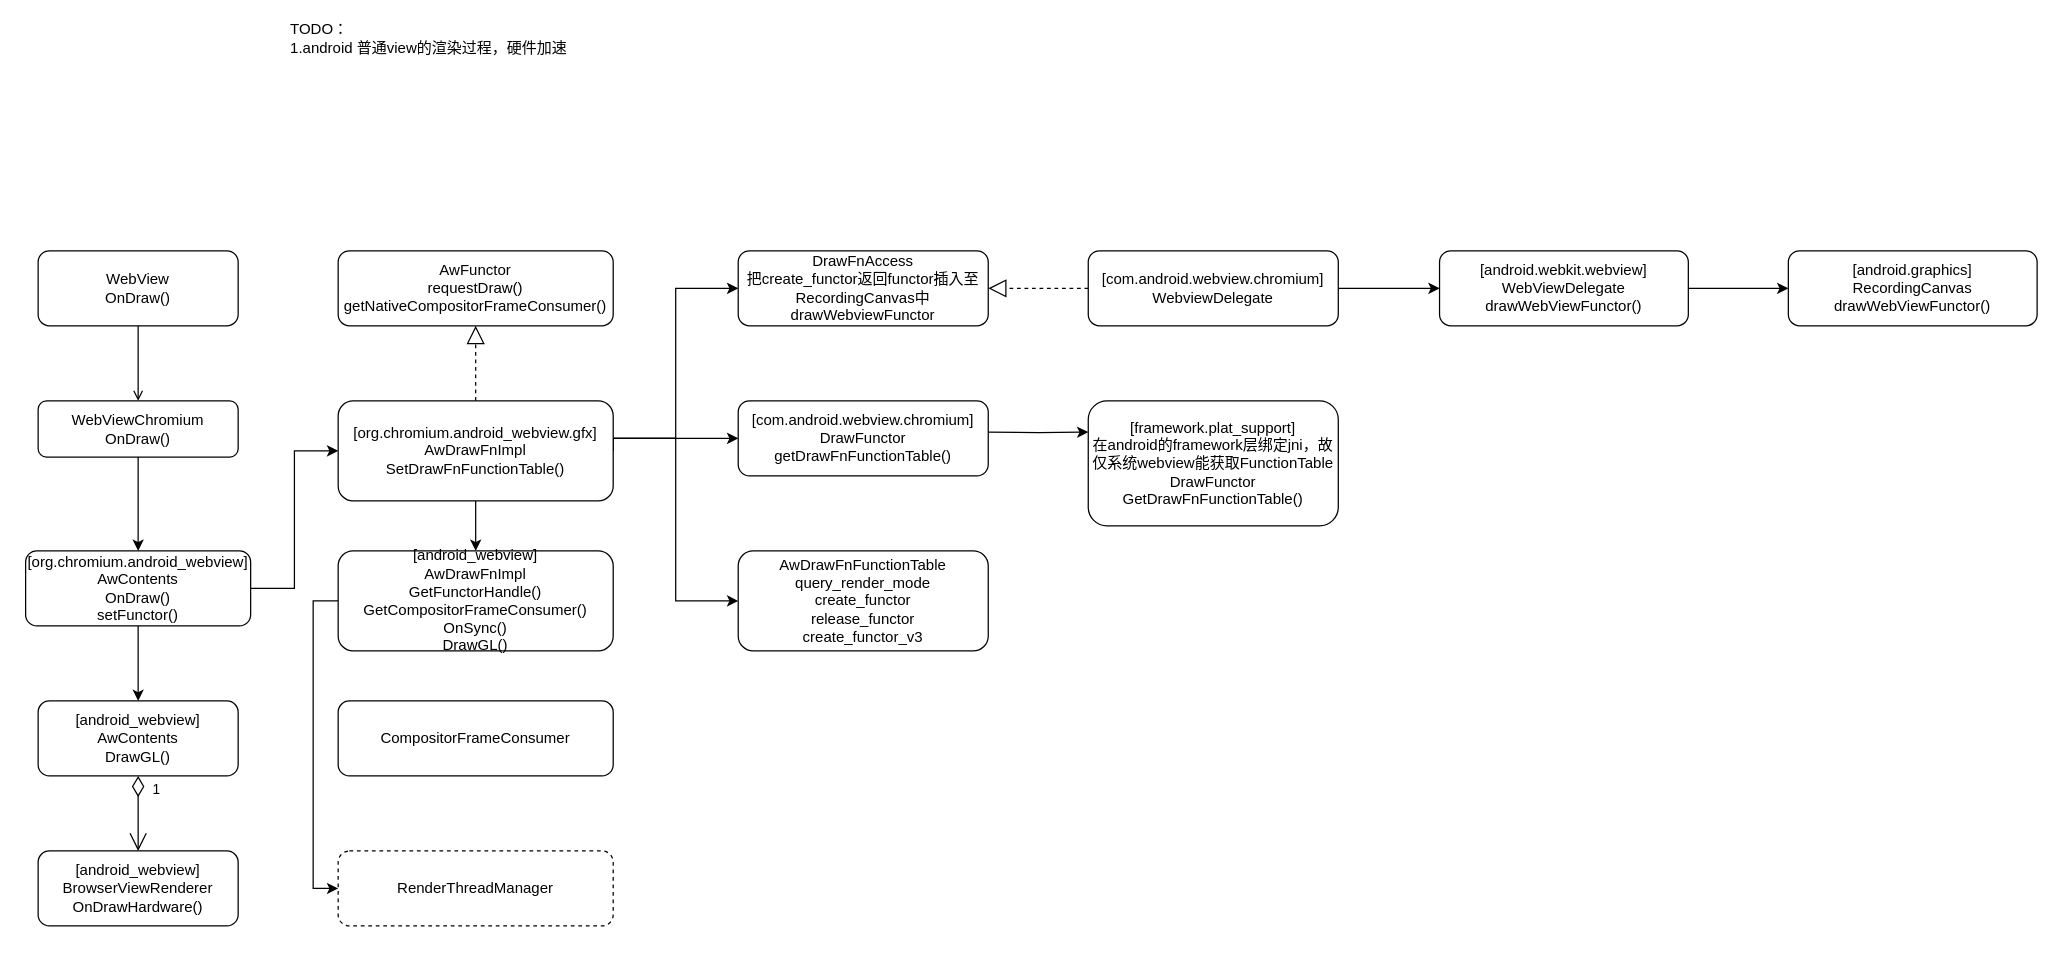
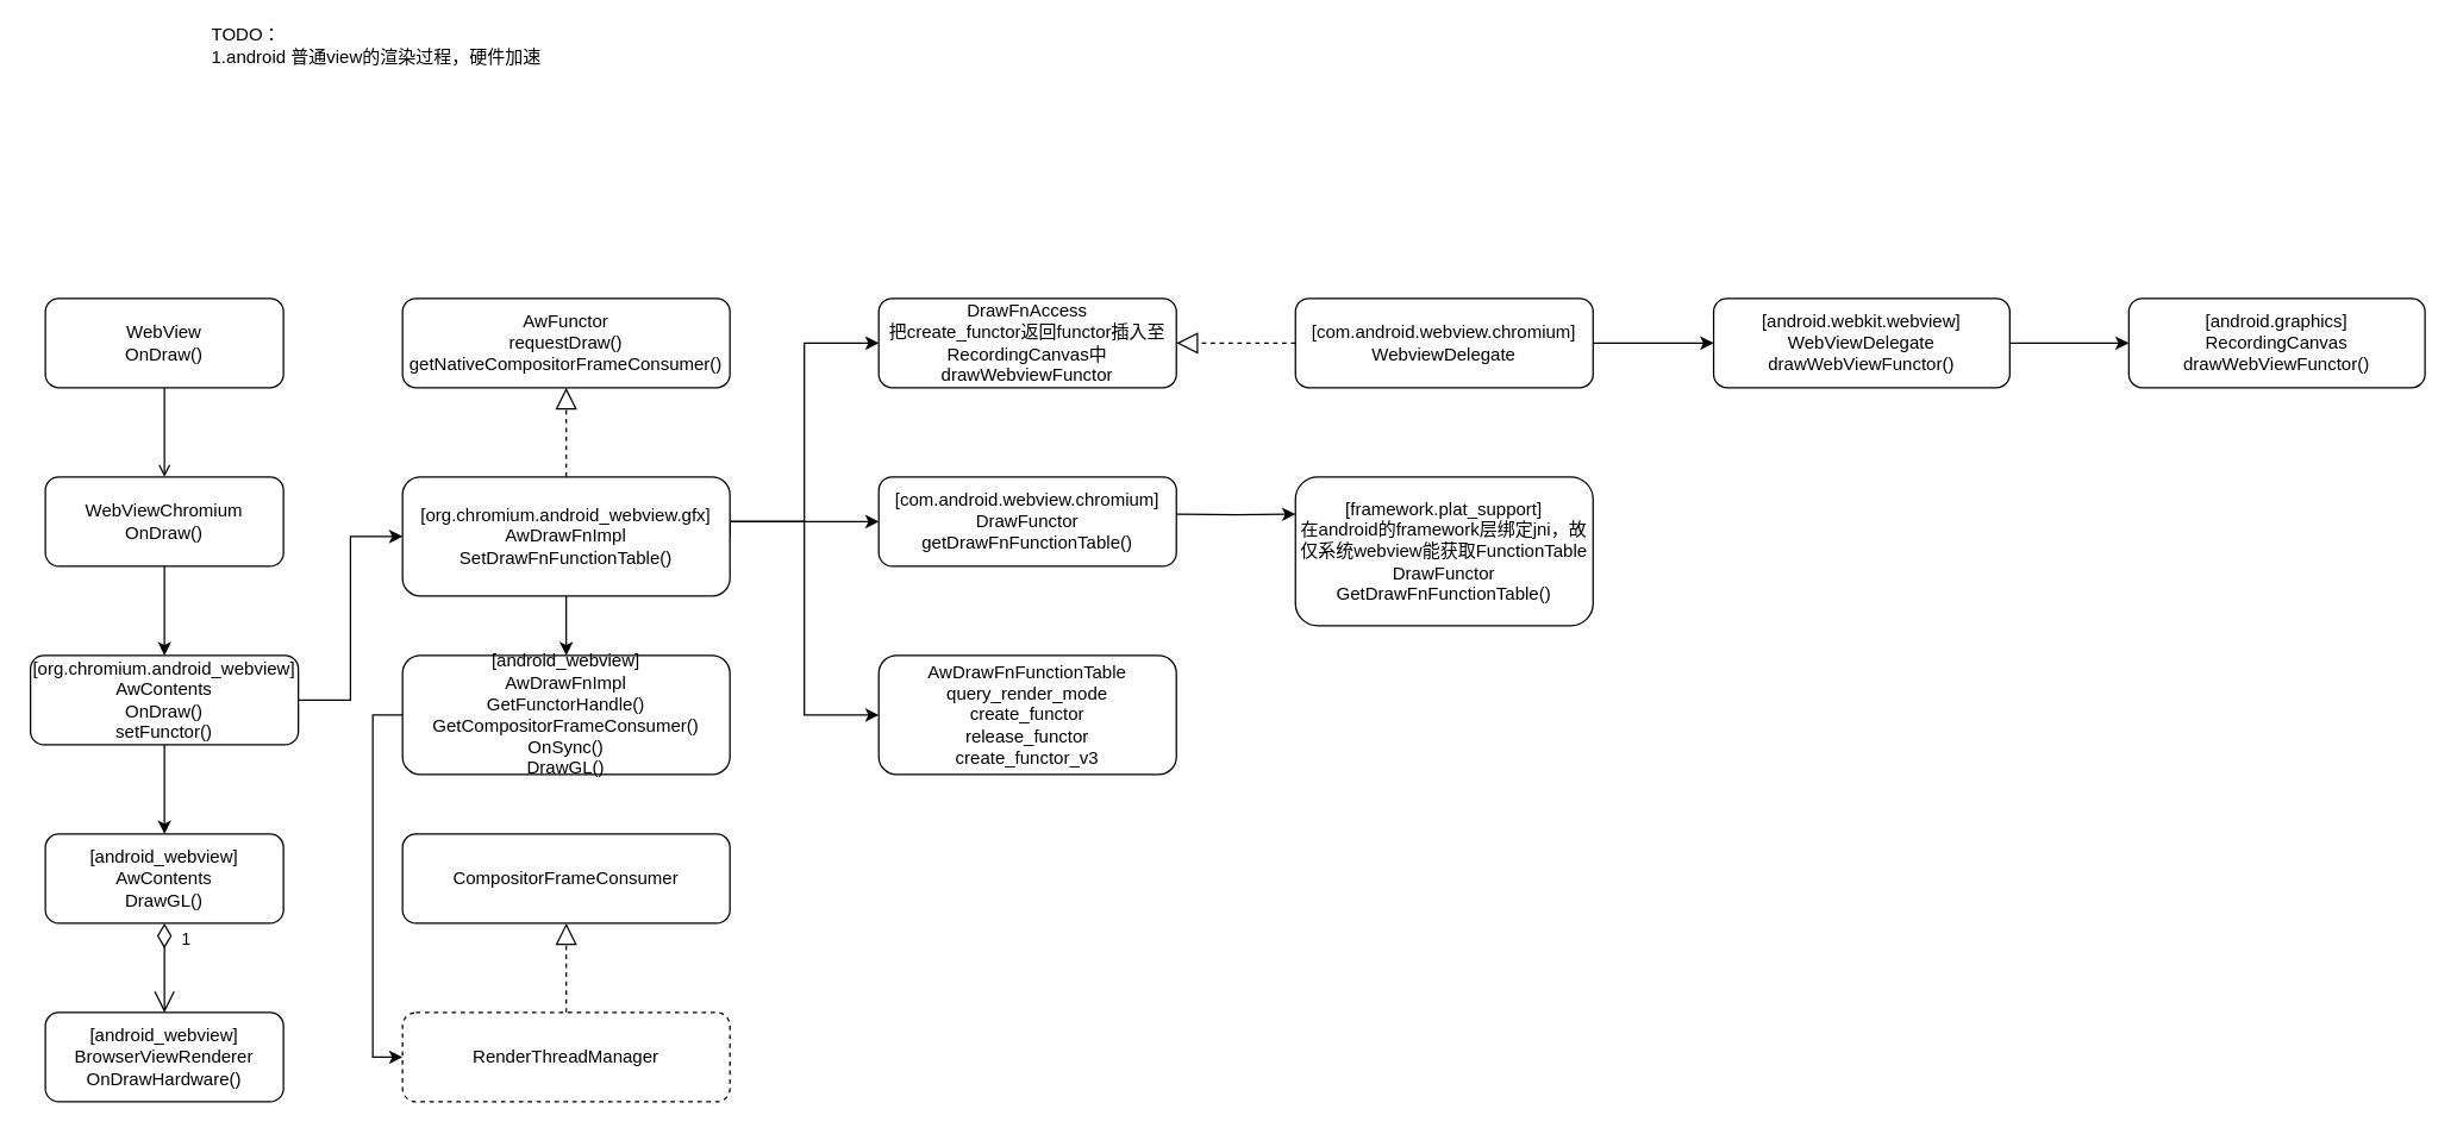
- <mxCell id="2" value="TODO：&lt;br&gt;&lt;div style=&quot;&quot;&gt;&lt;span&gt;1.android 普通view的渲染过程，硬件加速&lt;/span&gt;&lt;/div&gt;" style="text;html=1;strokeColor=none;fillColor=none;align=left;verticalAlign=middle;whiteSpace=wrap;rounded=0;" parent="1" vertex="1"><mxGeometry x="230" y="20" width="280" height="20" as="geometry" /></mxCell>
+ <mxCell id="2" value="TODO：&lt;br&gt;&lt;div style=&quot;&quot;&gt;&lt;span&gt;1.android 普通view的渲染过程，硬件加速&lt;/span&gt;&lt;/div&gt;" style="text;html=1;strokeColor=none;fillColor=none;align=left;verticalAlign=middle;whiteSpace=wrap;rounded=0;" parent="1" vertex="1"><mxGeometry x="140" y="20" width="280" height="20" as="geometry" /></mxCell>
- <mxCell id="6" value="WebViewChromium&lt;br&gt;OnDraw()" style="rounded=1;whiteSpace=wrap;html=1;align=center;" parent="1" vertex="1"><mxGeometry x="30" y="320" width="160" height="45" as="geometry" /></mxCell>
+ <mxCell id="6" value="WebViewChromium&lt;br&gt;OnDraw()" style="rounded=1;whiteSpace=wrap;html=1;align=center;" parent="1" vertex="1"><mxGeometry x="30" y="320" width="160" height="60" as="geometry" /></mxCell>
+ <mxCell id="28" value="" style="endArrow=block;dashed=1;endFill=0;endSize=12;html=1;exitX=0.5;exitY=0;exitDx=0;exitDy=0;" parent="1" source="26" target="27" edge="1"><mxGeometry width="160" relative="1" as="geometry"><mxPoint x="480" y="520" as="sourcePoint" /><mxPoint x="640" y="520" as="targetPoint" /></mxGeometry></mxCell>
